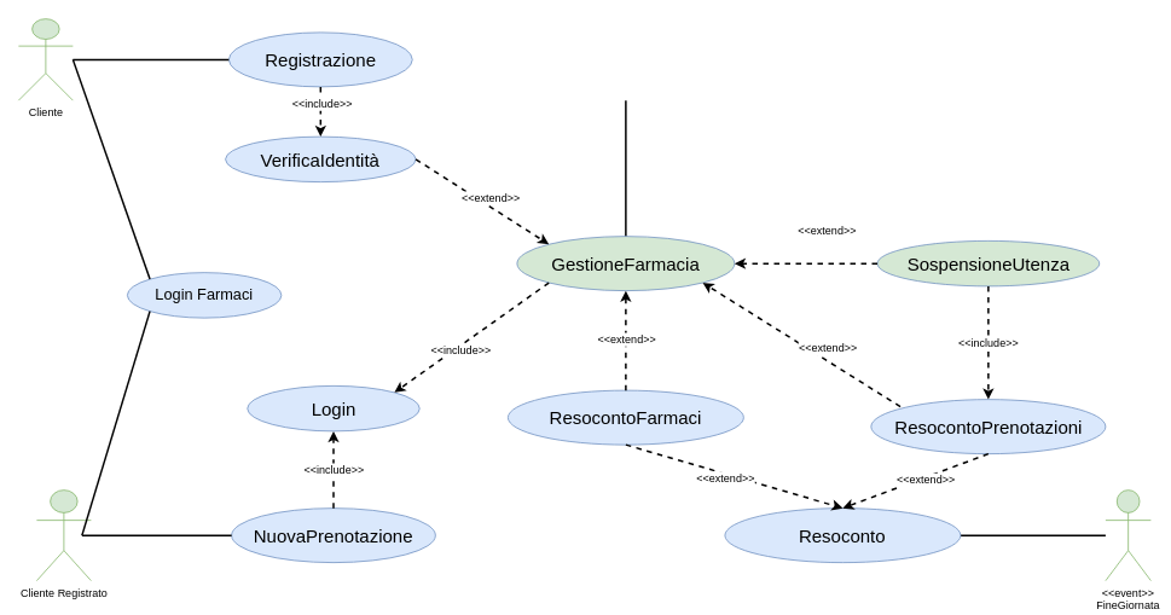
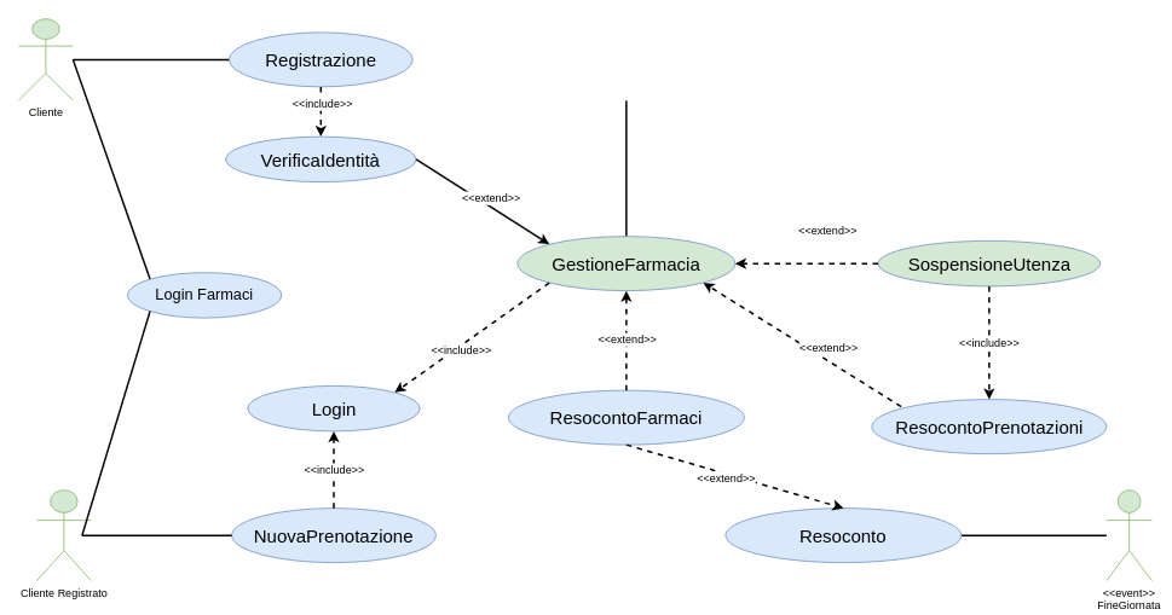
- <mxCell id="14" value="" style="endArrow=classic;html=1;shadow=0;dashed=1;strokeColor=#000000;strokeWidth=2;fontSize=12;fontColor=#000000;exitX=1;exitY=0.5;exitDx=0;exitDy=0;entryX=0;entryY=0;entryDx=0;entryDy=0;" edge="1" parent="1" source="11" target="6"><mxGeometry width="50" height="50" relative="1" as="geometry"><mxPoint x="560" y="275" as="sourcePoint" /><mxPoint x="620" y="315" as="targetPoint" /></mxGeometry></mxCell>
+ <mxCell id="14" value="" style="endArrow=classic;html=1;shadow=0;dashed=0;strokeColor=#000000;strokeWidth=2;fontSize=12;fontColor=#000000;exitX=1;exitY=0.5;exitDx=0;exitDy=0;entryX=0;entryY=0;entryDx=0;entryDy=0;" edge="1" parent="1" source="11" target="6"><mxGeometry width="50" height="50" relative="1" as="geometry"><mxPoint x="560" y="275" as="sourcePoint" /><mxPoint x="620" y="315" as="targetPoint" /></mxGeometry></mxCell>
- <mxCell id="30" value="" style="endArrow=classic;html=1;fontSize=20;exitX=0.5;exitY=1;exitDx=0;exitDy=0;entryX=0.5;entryY=0;entryDx=0;entryDy=0;dashed=1;strokeWidth=2;" edge="1" parent="1" source="25" target="29"><mxGeometry width="50" height="50" relative="1" as="geometry"><mxPoint x="805.62" y="570" as="sourcePoint" /><mxPoint x="855.62" y="520" as="targetPoint" /></mxGeometry></mxCell>
- <mxCell id="31" value="&amp;lt;&amp;lt;extend&amp;gt;&amp;gt;" style="edgeLabel;html=1;align=center;verticalAlign=middle;resizable=0;points=[];fontSize=12;" vertex="1" connectable="0" parent="30"><mxGeometry x="0.228" y="3" relative="1" as="geometry"><mxPoint x="27.32" y="-11.18" as="offset" /></mxGeometry></mxCell>
